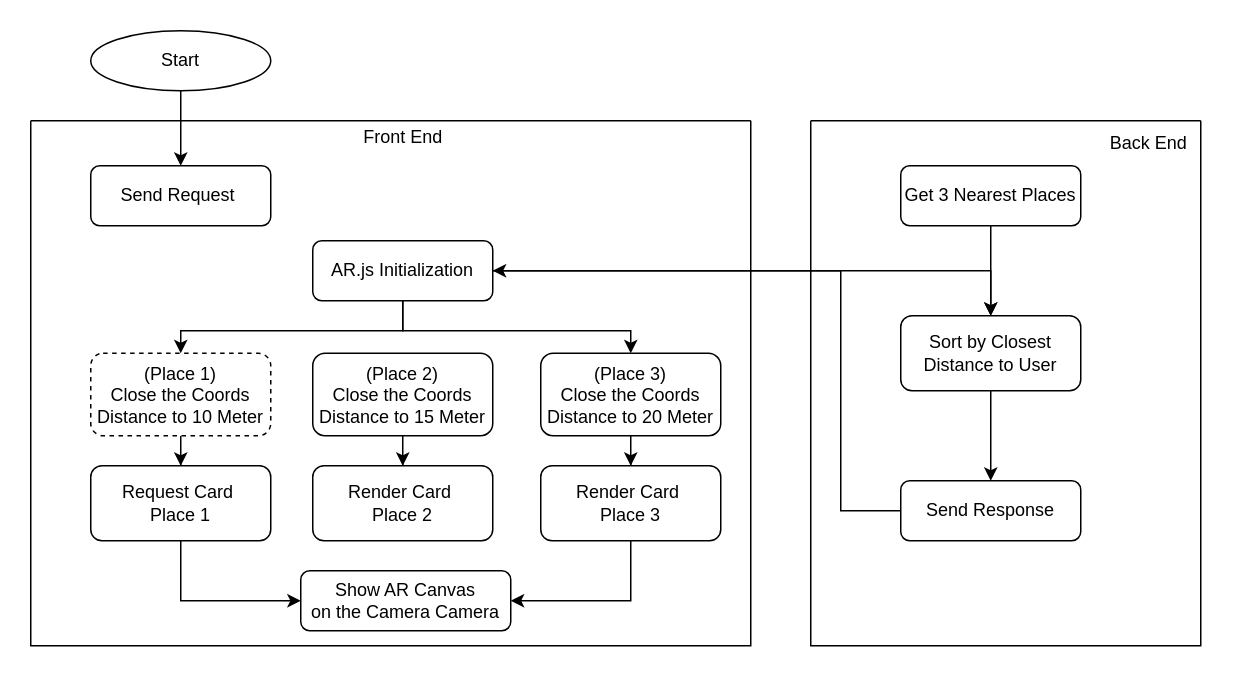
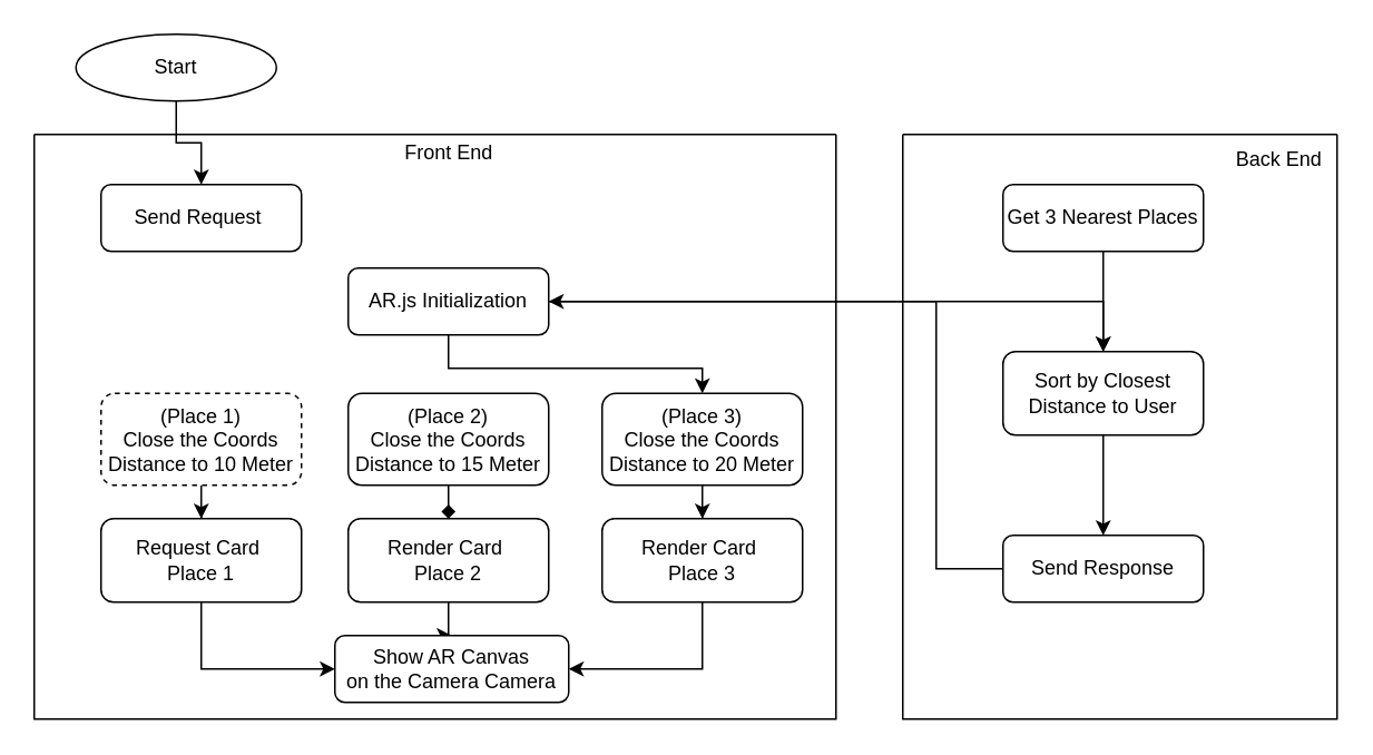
- <mxCell id="3" value="Start" style="ellipse;whiteSpace=wrap;html=1;" parent="1" vertex="1"><mxGeometry x="60" y="20" width="120" height="40" as="geometry" /></mxCell>
+ <mxCell id="3" value="Start" style="ellipse;whiteSpace=wrap;html=1;" parent="1" vertex="1"><mxGeometry x="45" y="20" width="120" height="40" as="geometry" /></mxCell>
- <mxCell id="15" style="edgeStyle=orthogonalEdgeStyle;rounded=0;orthogonalLoop=1;jettySize=auto;html=1;entryX=0.5;entryY=0;entryDx=0;entryDy=0;exitX=0.5;exitY=1;exitDx=0;exitDy=0;" parent="4" source="8" target="10" edge="1"><mxGeometry relative="1" as="geometry"><mxPoint x="258" y="130" as="sourcePoint" /><mxPoint x="258" y="165" as="targetPoint" /><Array as="points"><mxPoint x="248" y="140" /><mxPoint x="100" y="140" /></Array></mxGeometry></mxCell>
- <mxCell id="11" style="edgeStyle=orthogonalEdgeStyle;rounded=0;orthogonalLoop=1;jettySize=auto;html=1;entryX=0.5;entryY=0;entryDx=0;entryDy=0;" parent="4" source="12" target="20" edge="1"><mxGeometry relative="1" as="geometry" /></mxCell>
+ <mxCell id="11" style="edgeStyle=orthogonalEdgeStyle;rounded=0;orthogonalLoop=1;jettySize=auto;html=1;entryX=0.5;entryY=0;entryDx=0;entryDy=0;endArrow=diamond;" parent="4" source="12" target="20" edge="1"><mxGeometry relative="1" as="geometry" /></mxCell>
+ <mxCell id="19" style="edgeStyle=orthogonalEdgeStyle;rounded=0;orthogonalLoop=1;jettySize=auto;html=1;" parent="4" source="20" target="23" edge="1"><mxGeometry relative="1" as="geometry" /></mxCell>
